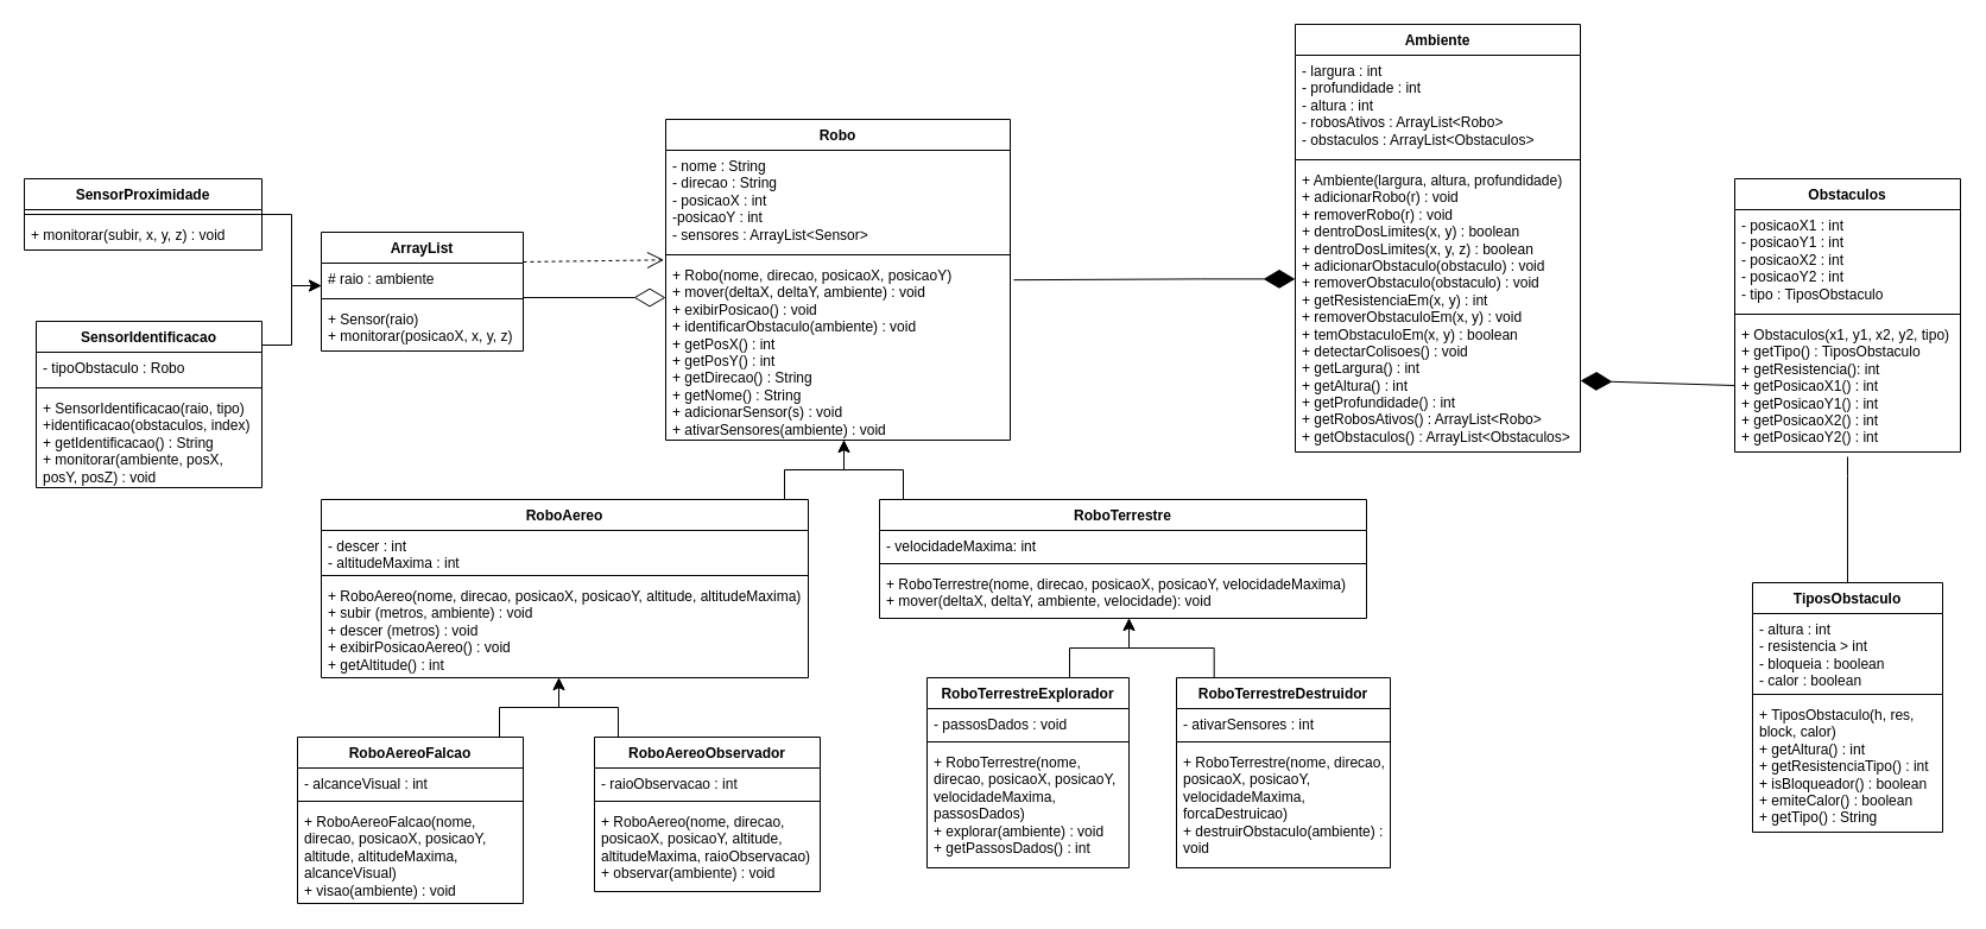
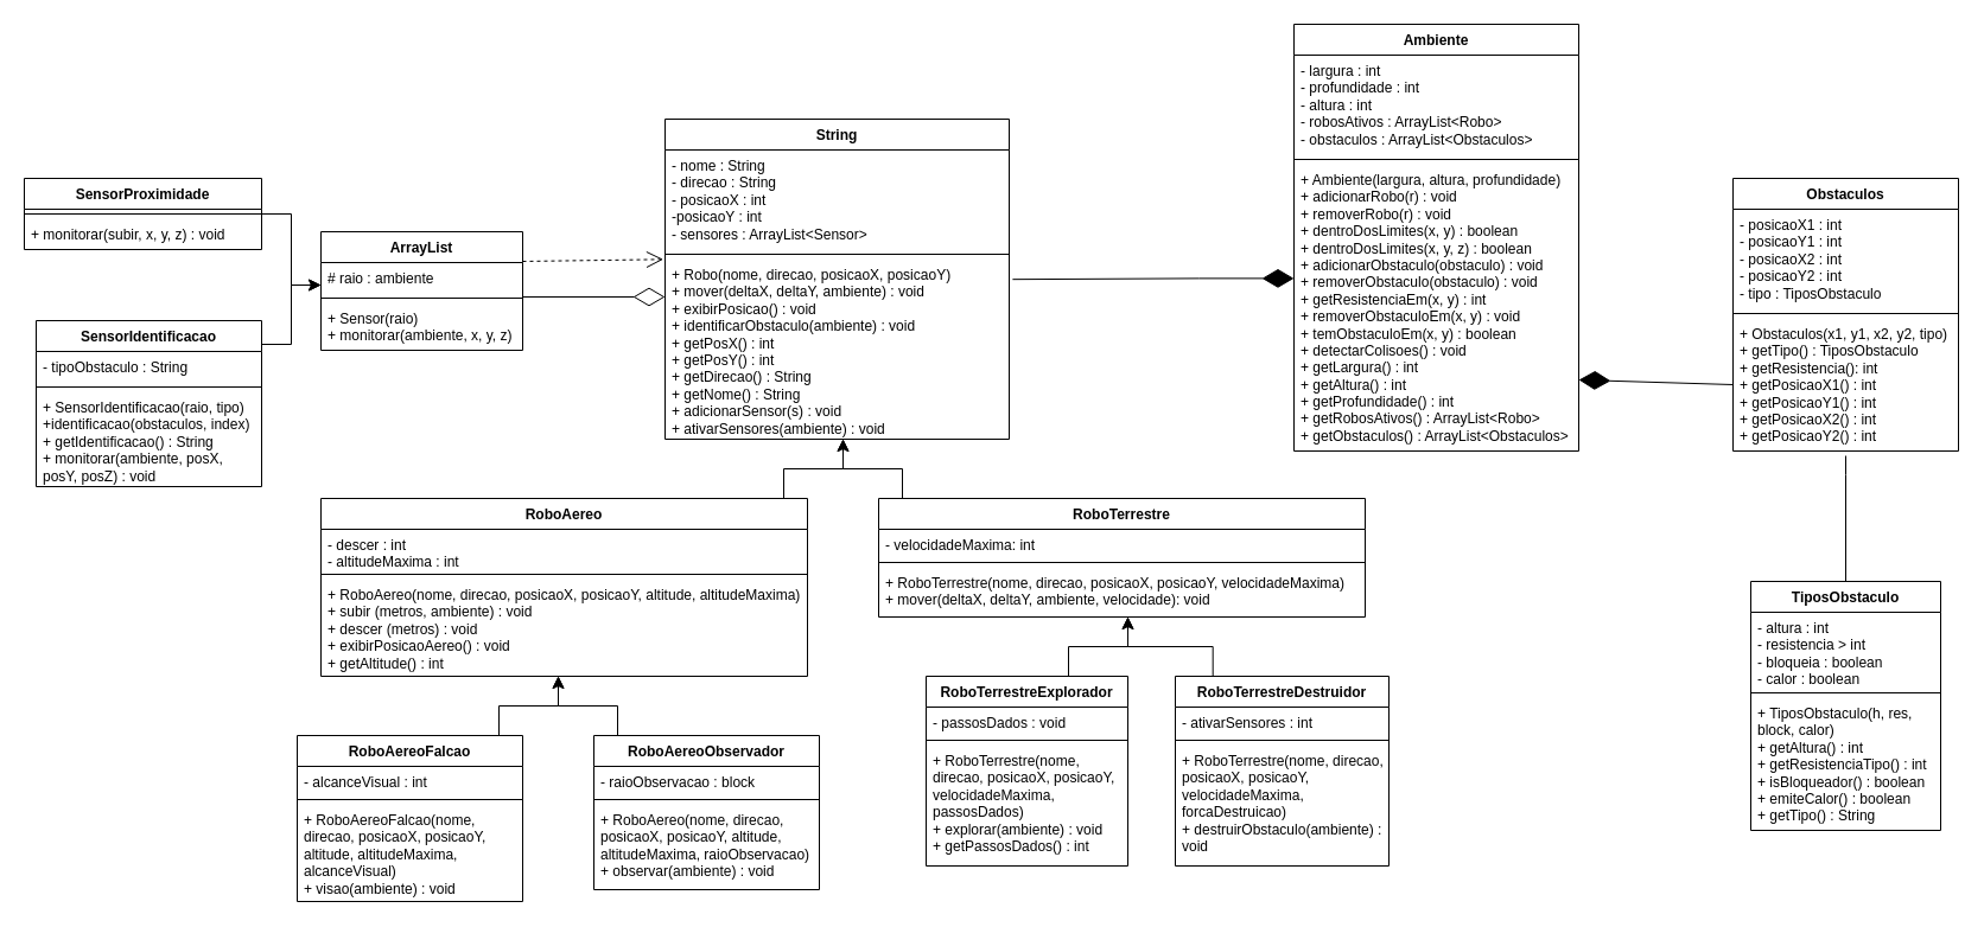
- <mxCell id="2" value="Robo" style="swimlane;fontStyle=1;align=center;verticalAlign=top;childLayout=stackLayout;horizontal=1;startSize=26;horizontalStack=0;resizeParent=1;resizeParentMax=0;resizeLast=0;collapsible=1;marginBottom=0;whiteSpace=wrap;html=1;" vertex="1" parent="1"><mxGeometry x="560" y="100" width="290" height="270" as="geometry" /></mxCell>
+ <mxCell id="2" value="String" style="swimlane;fontStyle=1;align=center;verticalAlign=top;childLayout=stackLayout;horizontal=1;startSize=26;horizontalStack=0;resizeParent=1;resizeParentMax=0;resizeLast=0;collapsible=1;marginBottom=0;whiteSpace=wrap;html=1;" vertex="1" parent="1"><mxGeometry x="560" y="100" width="290" height="270" as="geometry" /></mxCell>
- <mxCell id="45" value="+ Sensor(raio)&lt;div&gt;+ monitorar(posicaoX, x, y, z)&lt;/div&gt;" style="text;strokeColor=none;fillColor=none;align=left;verticalAlign=top;spacingLeft=4;spacingRight=4;overflow=hidden;rotatable=0;points=[[0,0.5],[1,0.5]];portConstraint=eastwest;whiteSpace=wrap;html=1;" vertex="1" parent="42"><mxGeometry y="60" width="170" height="40" as="geometry" /></mxCell>
+ <mxCell id="45" value="+ Sensor(raio)&lt;div&gt;+ monitorar(ambiente, x, y, z)&lt;/div&gt;" style="text;strokeColor=none;fillColor=none;align=left;verticalAlign=top;spacingLeft=4;spacingRight=4;overflow=hidden;rotatable=0;points=[[0,0.5],[1,0.5]];portConstraint=eastwest;whiteSpace=wrap;html=1;" vertex="1" parent="42"><mxGeometry y="60" width="170" height="40" as="geometry" /></mxCell>
- <mxCell id="38" value="- tipoObstaculo : Robo" style="text;strokeColor=none;fillColor=none;align=left;verticalAlign=top;spacingLeft=4;spacingRight=4;overflow=hidden;rotatable=0;points=[[0,0.5],[1,0.5]];portConstraint=eastwest;whiteSpace=wrap;html=1;" vertex="1" parent="37"><mxGeometry y="26" width="190" height="26" as="geometry" /></mxCell>
+ <mxCell id="38" value="- tipoObstaculo : String" style="text;strokeColor=none;fillColor=none;align=left;verticalAlign=top;spacingLeft=4;spacingRight=4;overflow=hidden;rotatable=0;points=[[0,0.5],[1,0.5]];portConstraint=eastwest;whiteSpace=wrap;html=1;" vertex="1" parent="37"><mxGeometry y="26" width="190" height="26" as="geometry" /></mxCell>
- <mxCell id="22" value="- raioObservacao : int" style="text;strokeColor=none;fillColor=none;align=left;verticalAlign=top;spacingLeft=4;spacingRight=4;overflow=hidden;rotatable=0;points=[[0,0.5],[1,0.5]];portConstraint=eastwest;whiteSpace=wrap;html=1;" vertex="1" parent="21"><mxGeometry y="26" width="190" height="24" as="geometry" /></mxCell>
+ <mxCell id="22" value="- raioObservacao : block" style="text;strokeColor=none;fillColor=none;align=left;verticalAlign=top;spacingLeft=4;spacingRight=4;overflow=hidden;rotatable=0;points=[[0,0.5],[1,0.5]];portConstraint=eastwest;whiteSpace=wrap;html=1;" vertex="1" parent="21"><mxGeometry y="26" width="190" height="24" as="geometry" /></mxCell>
